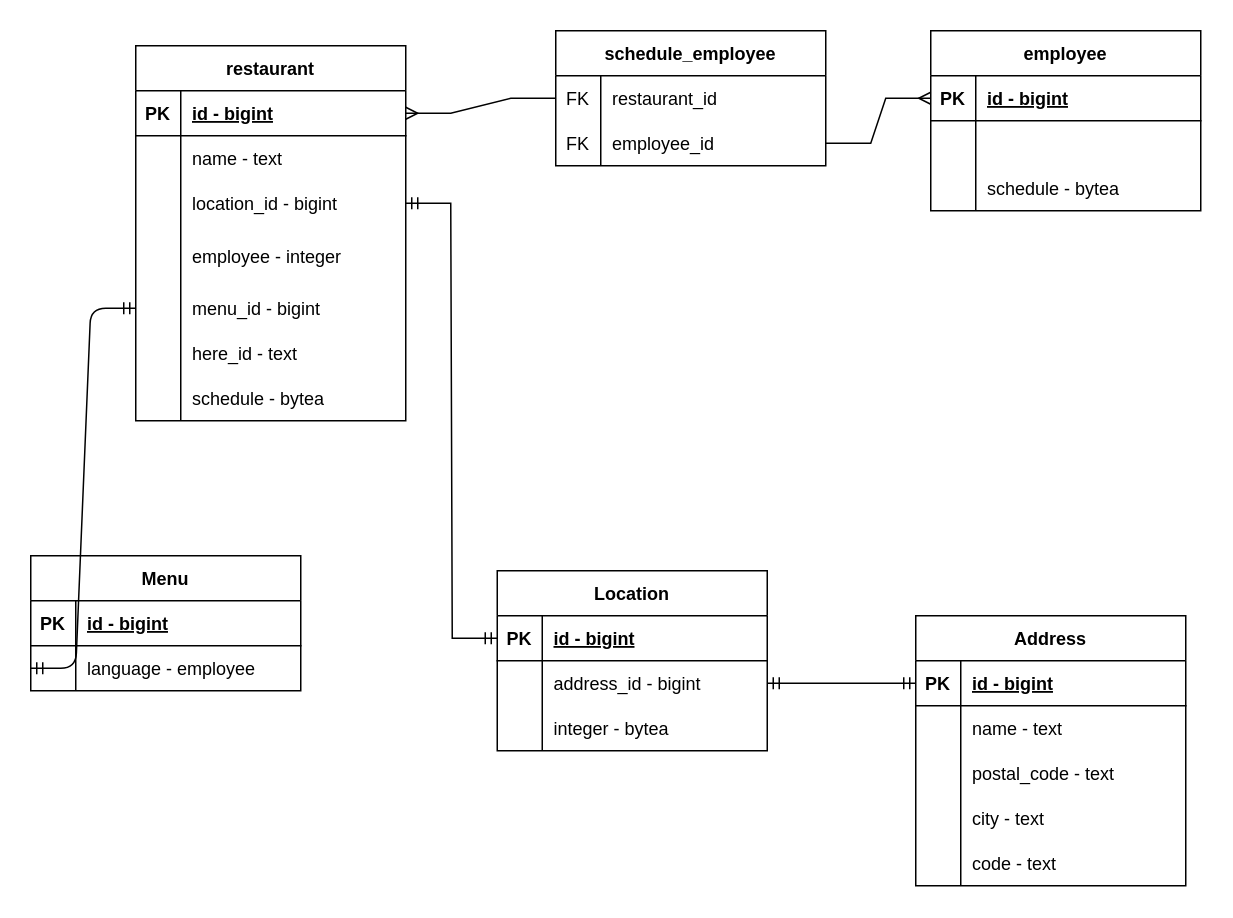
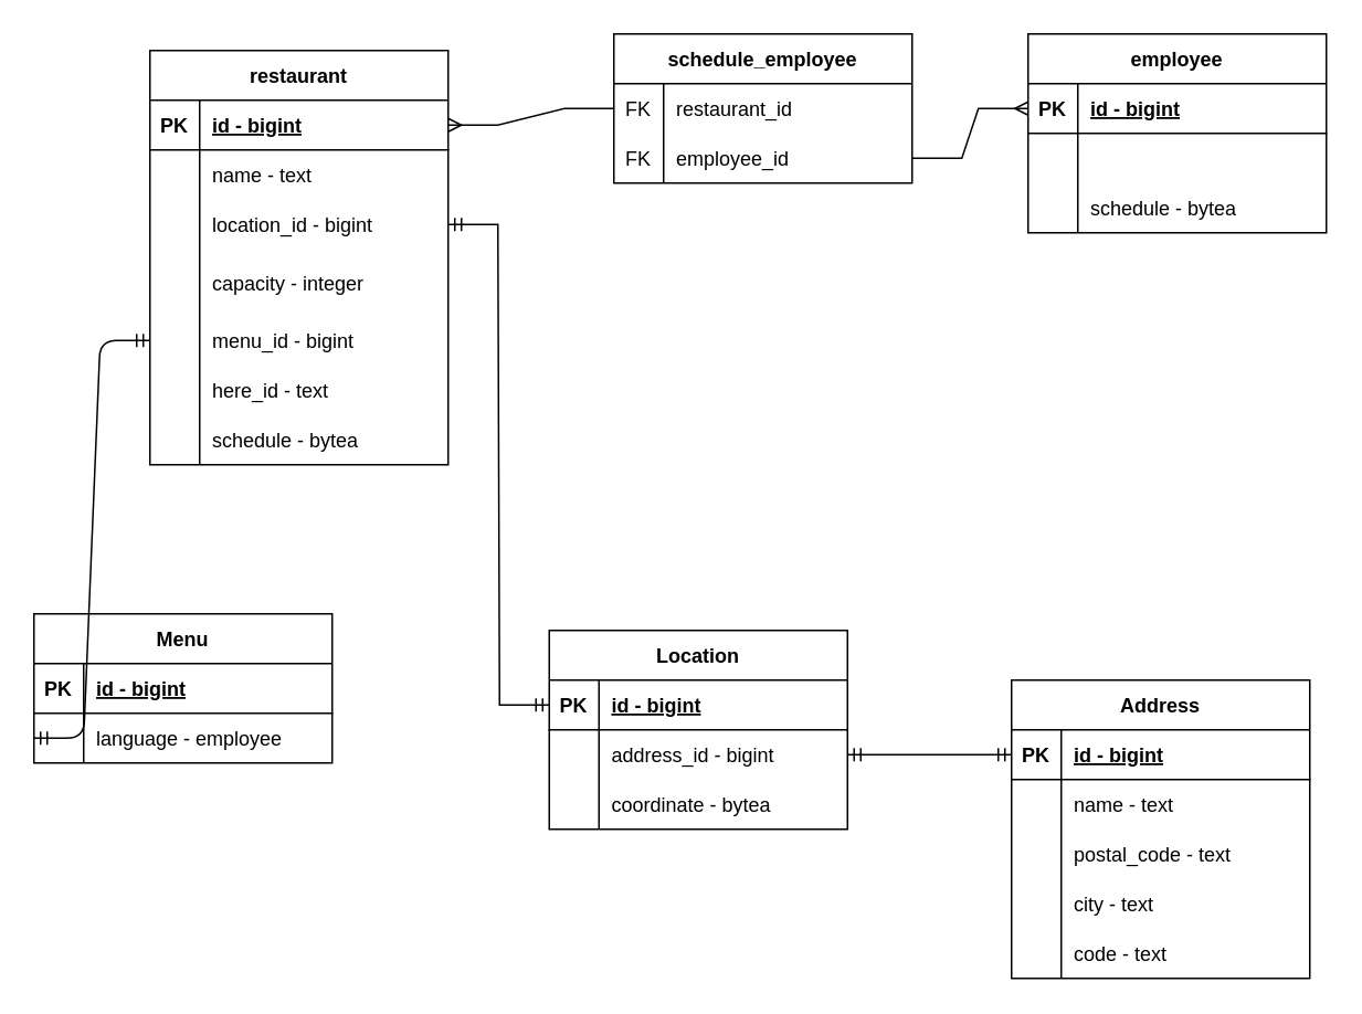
- <mxCell id="14" value="employee - integer" style="shape=partialRectangle;connectable=0;fillColor=none;top=0;left=0;bottom=0;right=0;align=left;spacingLeft=6;overflow=hidden;" parent="12" vertex="1"><mxGeometry x="30" width="150" height="40" as="geometry"><mxRectangle width="150" height="40" as="alternateBounds" /></mxGeometry></mxCell>
+ <mxCell id="14" value="capacity - integer" style="shape=partialRectangle;connectable=0;fillColor=none;top=0;left=0;bottom=0;right=0;align=left;spacingLeft=6;overflow=hidden;" parent="12" vertex="1"><mxGeometry x="30" width="150" height="40" as="geometry"><mxRectangle width="150" height="40" as="alternateBounds" /></mxGeometry></mxCell>
- <mxCell id="59" value="integer - bytea" style="shape=partialRectangle;connectable=0;fillColor=none;top=0;left=0;bottom=0;right=0;align=left;spacingLeft=6;overflow=hidden;" parent="57" vertex="1"><mxGeometry x="30" width="150" height="30" as="geometry"><mxRectangle width="150" height="30" as="alternateBounds" /></mxGeometry></mxCell>
+ <mxCell id="59" value="coordinate - bytea" style="shape=partialRectangle;connectable=0;fillColor=none;top=0;left=0;bottom=0;right=0;align=left;spacingLeft=6;overflow=hidden;" parent="57" vertex="1"><mxGeometry x="30" width="150" height="30" as="geometry"><mxRectangle width="150" height="30" as="alternateBounds" /></mxGeometry></mxCell>
